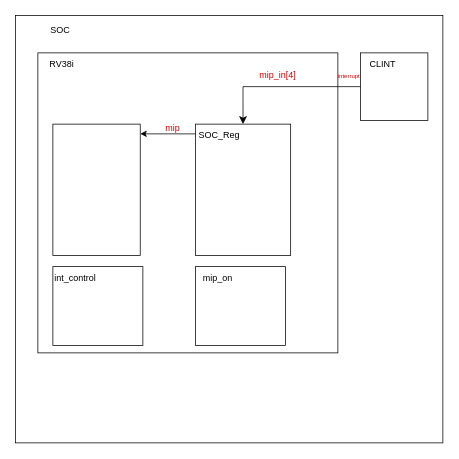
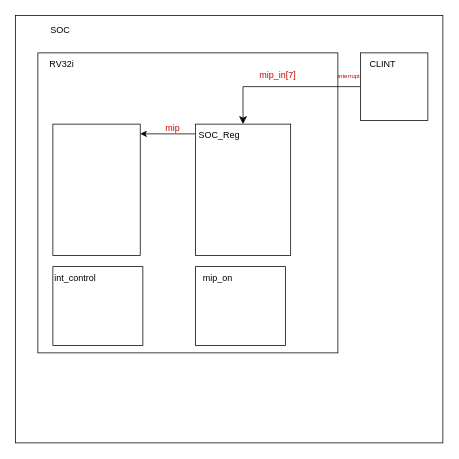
- <mxCell id="9" value="RV38i" style="text;html=1;align=center;verticalAlign=middle;whiteSpace=wrap;rounded=0;" vertex="1" parent="7"><mxGeometry width="63.529" height="30.882" as="geometry" /></mxCell>
+ <mxCell id="9" value="RV32i" style="text;html=1;align=center;verticalAlign=middle;whiteSpace=wrap;rounded=0;" vertex="1" parent="7"><mxGeometry width="63.529" height="30.882" as="geometry" /></mxCell>
- <mxCell id="15" value="&lt;font style=&quot;color: rgb(204, 0, 0);&quot;&gt;mip_in[4]&lt;/font&gt;" style="text;html=1;align=center;verticalAlign=middle;whiteSpace=wrap;rounded=0;" vertex="1" parent="7"><mxGeometry x="290" y="15" width="60" height="30" as="geometry" /></mxCell>
+ <mxCell id="15" value="&lt;font style=&quot;color: rgb(204, 0, 0);&quot;&gt;mip_in[7]&lt;/font&gt;" style="text;html=1;align=center;verticalAlign=middle;whiteSpace=wrap;rounded=0;" vertex="1" parent="7"><mxGeometry x="290" y="15" width="60" height="30" as="geometry" /></mxCell>
